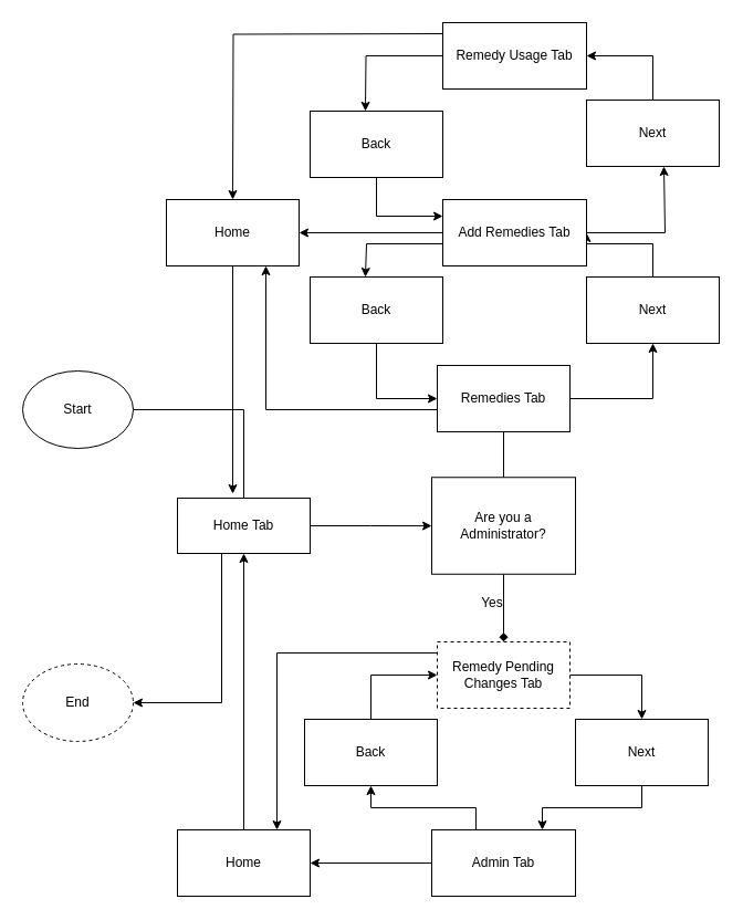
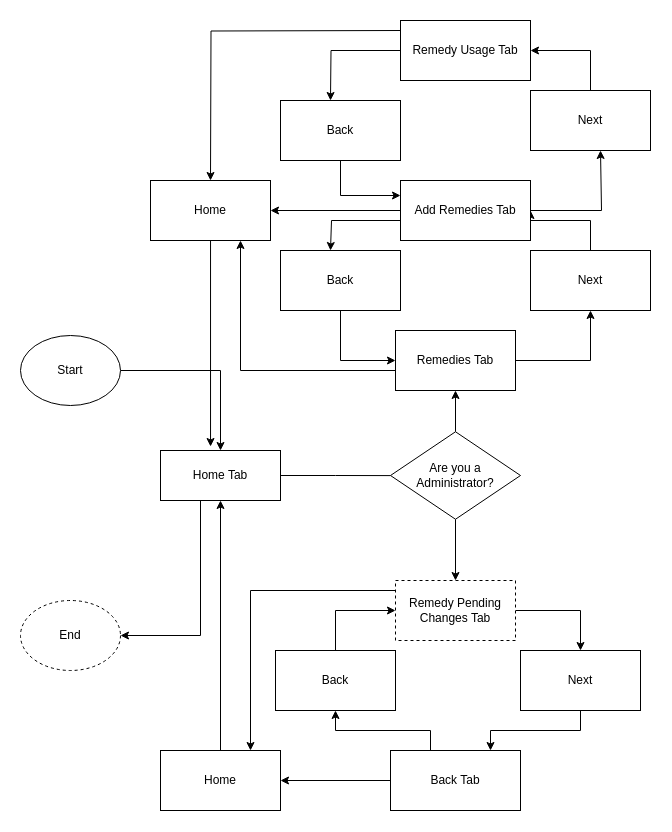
- <mxCell id="8" value="" style="edgeStyle=orthogonalEdgeStyle;rounded=0;orthogonalLoop=1;jettySize=auto;html=1;endArrow=none;" parent="1" source="9" target="15" edge="1"><mxGeometry relative="1" as="geometry" /></mxCell>
+ <mxCell id="8" value="" style="edgeStyle=orthogonalEdgeStyle;rounded=0;orthogonalLoop=1;jettySize=auto;html=1;" parent="1" source="9" target="15" edge="1"><mxGeometry relative="1" as="geometry" /></mxCell>
- <mxCell id="2" value="" style="edgeStyle=orthogonalEdgeStyle;rounded=0;orthogonalLoop=1;jettySize=auto;html=1;endArrow=none;" parent="1" source="3" target="6" edge="1"><mxGeometry relative="1" as="geometry" /></mxCell>
+ <mxCell id="2" value="" style="edgeStyle=orthogonalEdgeStyle;rounded=0;orthogonalLoop=1;jettySize=auto;html=1;" parent="1" source="3" target="6" edge="1"><mxGeometry relative="1" as="geometry" /></mxCell>
- <mxCell id="4" value="" style="edgeStyle=orthogonalEdgeStyle;rounded=0;orthogonalLoop=1;jettySize=auto;html=1;" parent="1" source="6" target="9" edge="1"><mxGeometry relative="1" as="geometry" /></mxCell>
+ <mxCell id="4" value="" style="edgeStyle=orthogonalEdgeStyle;rounded=0;orthogonalLoop=1;jettySize=auto;html=1;endArrow=none;" parent="1" source="6" target="9" edge="1"><mxGeometry relative="1" as="geometry" /></mxCell>
- <mxCell id="9" value="Are you a Administrator?" style="whiteSpace=wrap;html=1;rounded=0;" parent="1" vertex="1"><mxGeometry x="390" y="431.25" width="130" height="87.5" as="geometry" /></mxCell>
+ <mxCell id="9" value="Are you a Administrator?" style="rhombus;whiteSpace=wrap;html=1;" parent="1" vertex="1"><mxGeometry x="390" y="431.25" width="130" height="87.5" as="geometry" /></mxCell>
- <mxCell id="16" value="Yes" style="text;html=1;align=center;verticalAlign=middle;whiteSpace=wrap;rounded=0;" parent="1" vertex="1"><mxGeometry x="420" y="530" width="50" height="30" as="geometry" /></mxCell>
- <mxCell id="7" style="edgeStyle=orthogonalEdgeStyle;rounded=0;orthogonalLoop=1;jettySize=auto;html=1;entryX=0.5;entryY=0;entryDx=0;entryDy=0;endArrow=diamond;" parent="1" source="9" target="12" edge="1"><mxGeometry relative="1" as="geometry" /></mxCell>
+ <mxCell id="7" style="edgeStyle=orthogonalEdgeStyle;rounded=0;orthogonalLoop=1;jettySize=auto;html=1;entryX=0.5;entryY=0;entryDx=0;entryDy=0;" parent="1" source="9" target="12" edge="1"><mxGeometry relative="1" as="geometry" /></mxCell>
- <mxCell id="21" value="Admin Tab" style="whiteSpace=wrap;html=1;" parent="1" vertex="1"><mxGeometry x="390" y="750" width="130" height="60" as="geometry" /></mxCell>
+ <mxCell id="21" value="Back Tab" style="whiteSpace=wrap;html=1;" parent="1" vertex="1"><mxGeometry x="390" y="750" width="130" height="60" as="geometry" /></mxCell>
